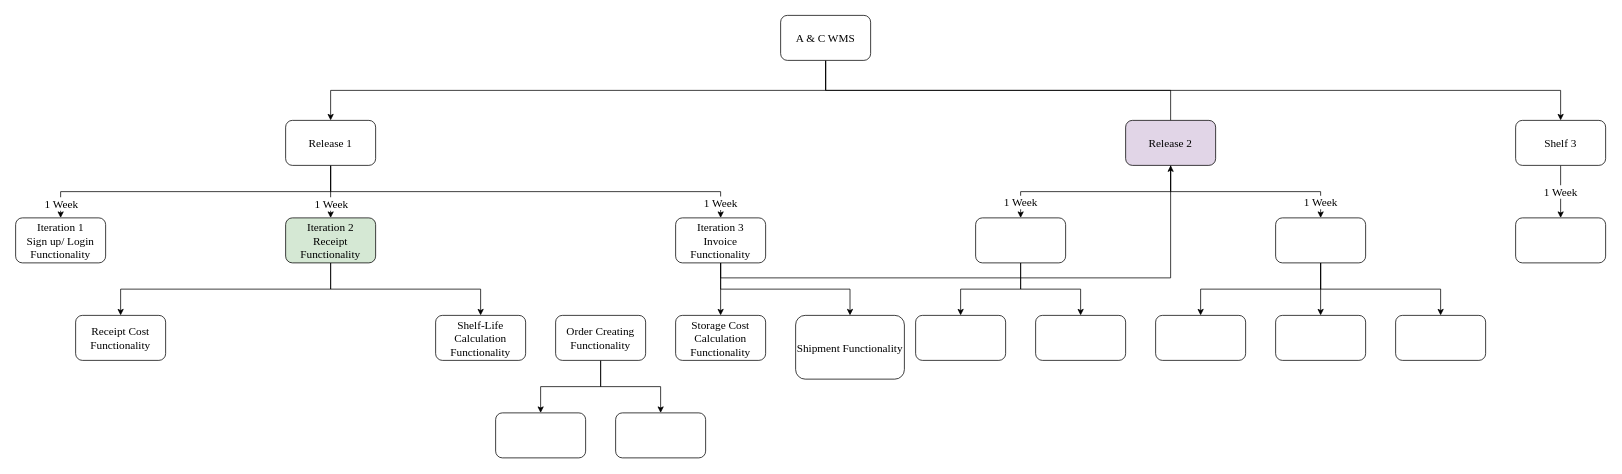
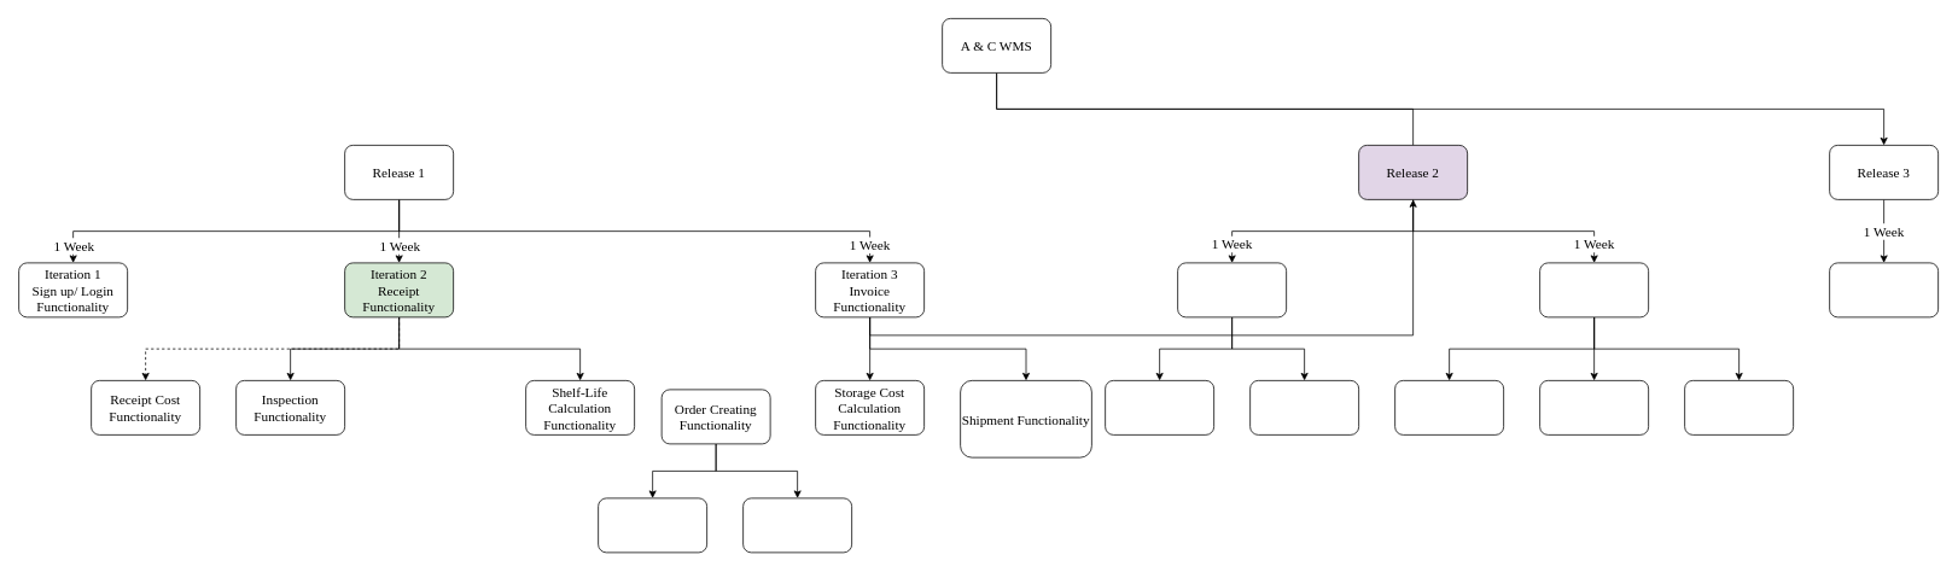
- <mxCell id="6" style="edgeStyle=orthogonalEdgeStyle;rounded=0;orthogonalLoop=1;jettySize=auto;html=1;exitX=0.5;exitY=1;exitDx=0;exitDy=0;entryX=0.5;entryY=0;entryDx=0;entryDy=0;fontSize=15;fontFamily=Times New Roman;" edge="1" parent="1" source="8" target="14"><mxGeometry relative="1" as="geometry" /></mxCell>
- <mxCell id="33" value="Shelf 3" style="rounded=1;whiteSpace=wrap;html=1;fontSize=15;fontFamily=Times New Roman;" vertex="1" parent="1"><mxGeometry x="2020" y="160" width="120" height="60" as="geometry" /></mxCell>
+ <mxCell id="33" value="Release 3" style="rounded=1;whiteSpace=wrap;html=1;fontSize=15;fontFamily=Times New Roman;" vertex="1" parent="1"><mxGeometry x="2020" y="160" width="120" height="60" as="geometry" /></mxCell>
- <mxCell id="4" style="edgeStyle=orthogonalEdgeStyle;rounded=0;orthogonalLoop=1;jettySize=auto;html=1;exitX=0.5;exitY=1;exitDx=0;exitDy=0;entryX=0.5;entryY=0;entryDx=0;entryDy=0;fontSize=15;fontFamily=Times New Roman;" edge="1" parent="1" source="19" target="22"><mxGeometry relative="1" as="geometry" /></mxCell>
+ <mxCell id="4" style="edgeStyle=orthogonalEdgeStyle;rounded=0;orthogonalLoop=1;jettySize=auto;html=1;exitX=0.5;exitY=1;exitDx=0;exitDy=0;entryX=0.5;entryY=0;entryDx=0;entryDy=0;fontSize=15;fontFamily=Times New Roman;dashed=1;" edge="1" parent="1" source="19" target="22"><mxGeometry relative="1" as="geometry" /></mxCell>
+ <mxCell id="2" style="edgeStyle=orthogonalEdgeStyle;rounded=0;orthogonalLoop=1;jettySize=auto;html=1;exitX=0.5;exitY=1;exitDx=0;exitDy=0;entryX=0.5;entryY=0;entryDx=0;entryDy=0;fontSize=15;fontFamily=Times New Roman;" edge="1" parent="1" source="19" target="20"><mxGeometry relative="1" as="geometry" /></mxCell>
+ <mxCell id="20" value="Inspection Functionality" style="rounded=1;whiteSpace=wrap;html=1;fontSize=15;fontFamily=Times New Roman;" vertex="1" parent="1"><mxGeometry x="260" y="420" width="120" height="60" as="geometry" /></mxCell>
- <mxCell id="29" value="Order Creating Functionality" style="rounded=1;whiteSpace=wrap;html=1;fontSize=15;fontFamily=Times New Roman;" vertex="1" parent="1"><mxGeometry x="740" y="420" width="120" height="60" as="geometry" /></mxCell>
+ <mxCell id="29" value="Order Creating Functionality" style="rounded=1;whiteSpace=wrap;html=1;fontSize=15;fontFamily=Times New Roman;" vertex="1" parent="1"><mxGeometry x="730" y="430" width="120" height="60" as="geometry" /></mxCell>
